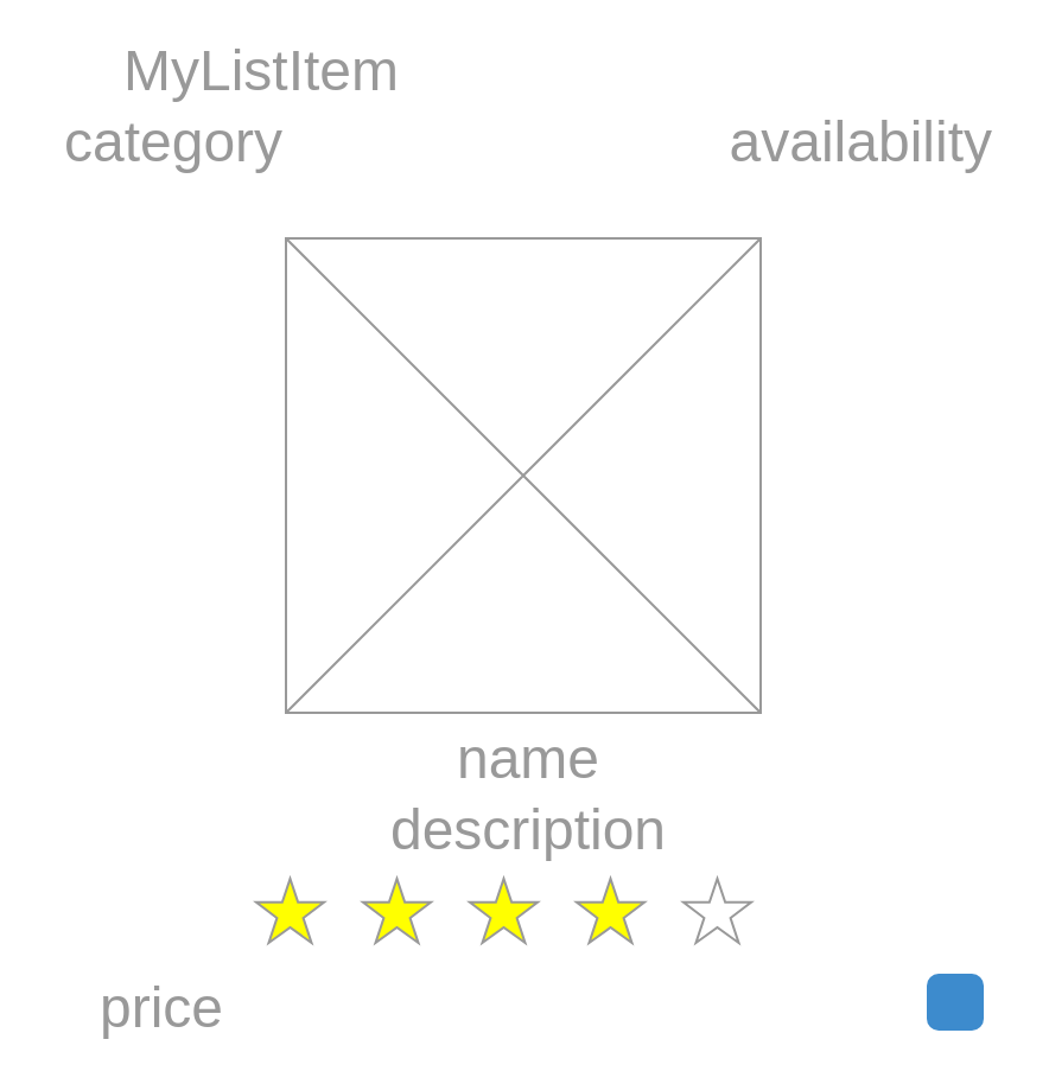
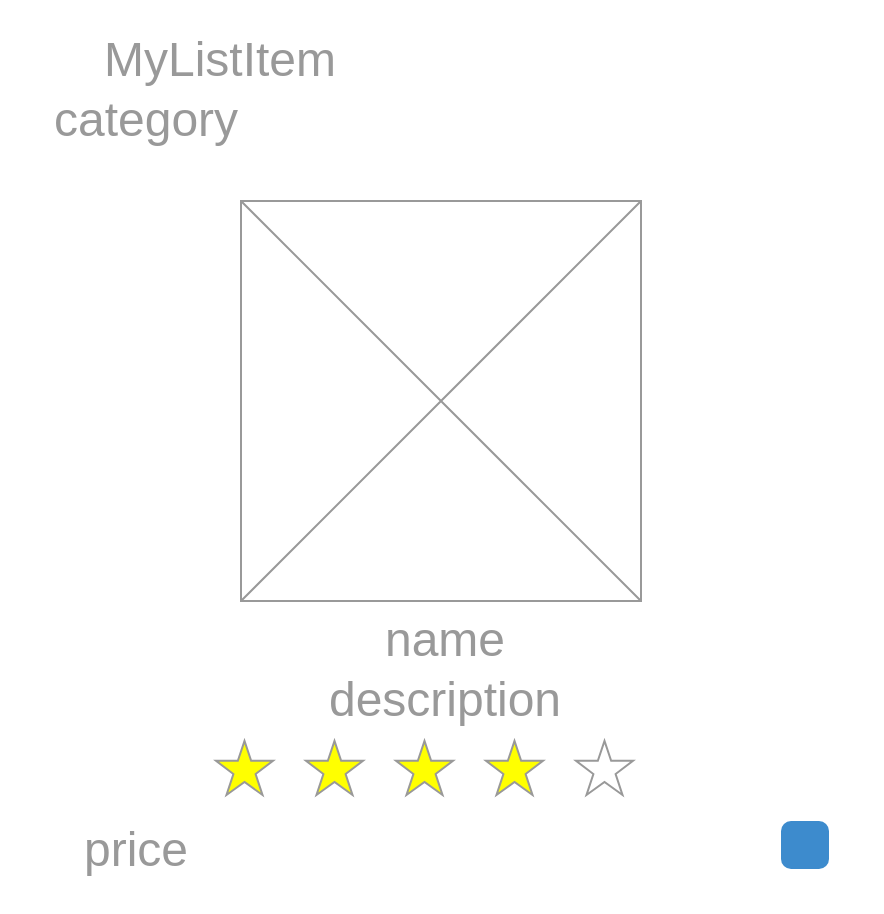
- <mxCell id="4" value="availability" style="html=1;shadow=0;dashed=0;shape=mxgraph.bootstrap.rect;strokeColor=none;fillColor=none;fontColor=#999999;align=right;spacingLeft=5;whiteSpace=wrap;rounded=0;fontSize=24;" vertex="1" parent="1"><mxGeometry x="220" y="50" width="200" height="20" as="geometry" /></mxCell>
